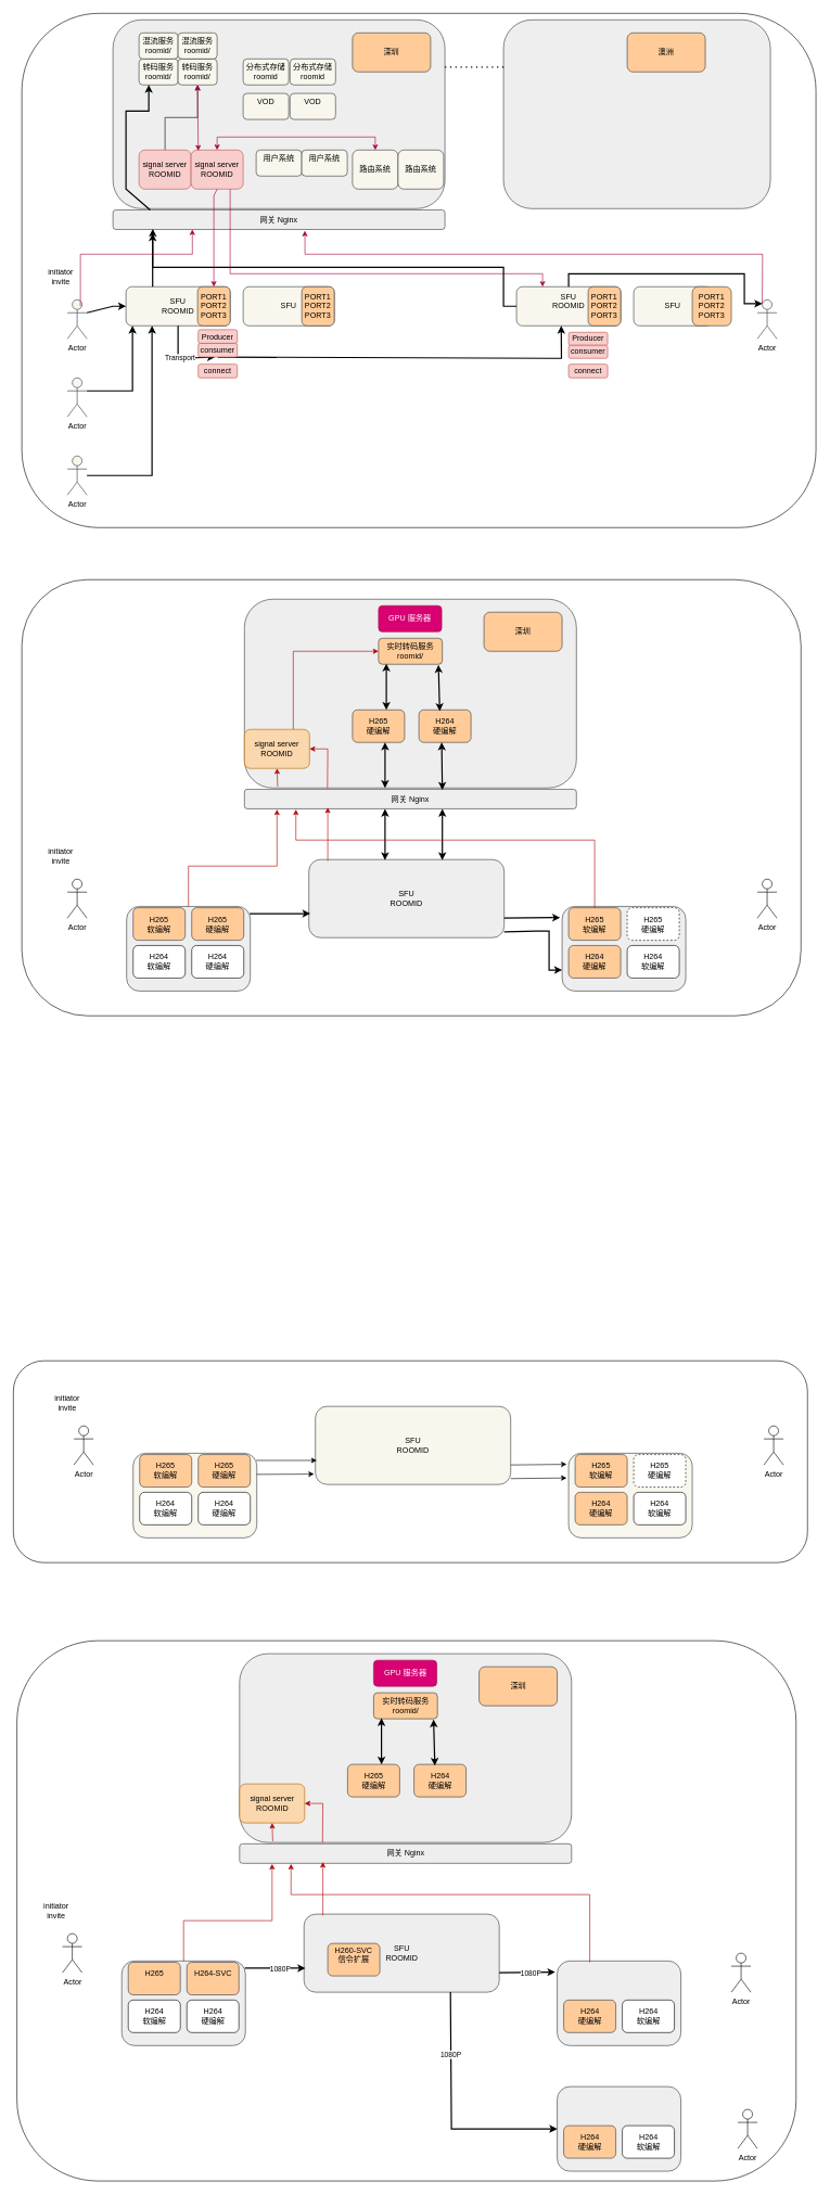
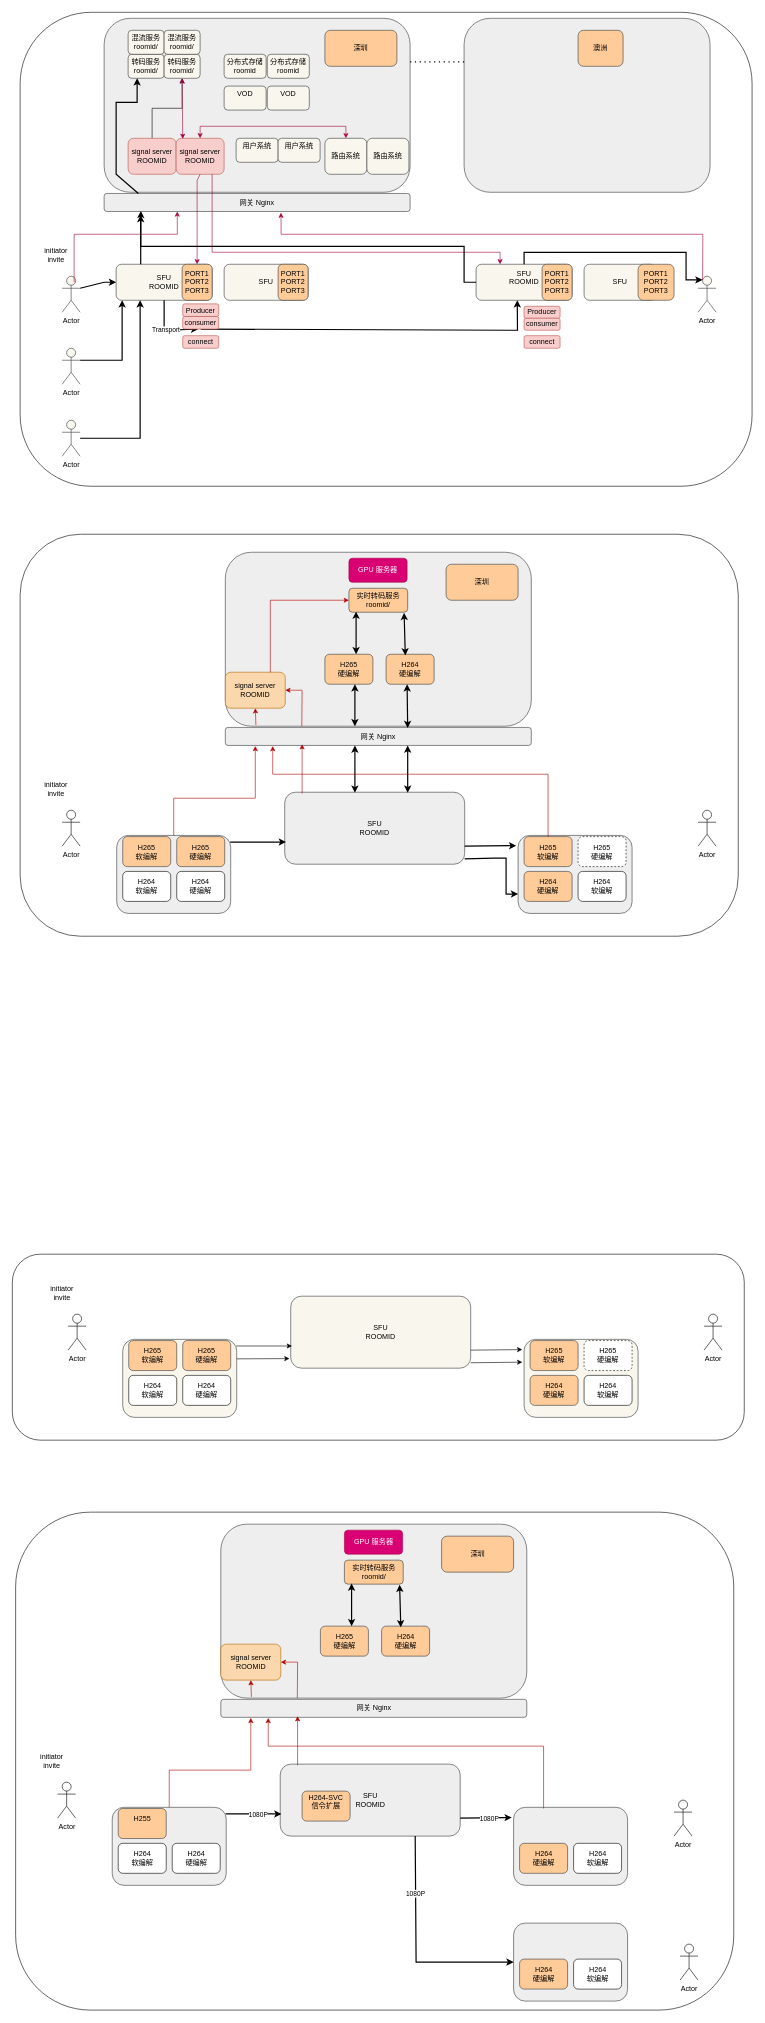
- <mxCell id="50" value="澳洲" style="rounded=1;whiteSpace=wrap;html=1;fillColor=#ffcc99;strokeColor=#36393d;" vertex="1" parent="1"><mxGeometry x="963" y="50" width="120" height="60" as="geometry" /></mxCell>
+ <mxCell id="50" value="澳洲" style="rounded=1;whiteSpace=wrap;html=1;fillColor=#ffcc99;strokeColor=#36393d;" vertex="1" parent="1"><mxGeometry x="963" y="50" width="75" height="60" as="geometry" /></mxCell>
- <mxCell id="148" value="H260-SVC&lt;div&gt;信令扩展&lt;br&gt;&lt;div&gt;&lt;br&gt;&lt;/div&gt;&lt;/div&gt;" style="rounded=1;whiteSpace=wrap;html=1;fillColor=#ffcc99;strokeColor=#36393d;" vertex="1" parent="1"><mxGeometry x="503" y="2985" width="80" height="50" as="geometry" /></mxCell>
+ <mxCell id="148" value="H264-SVC&lt;div&gt;信令扩展&lt;br&gt;&lt;div&gt;&lt;br&gt;&lt;/div&gt;&lt;/div&gt;" style="rounded=1;whiteSpace=wrap;html=1;fillColor=#ffcc99;strokeColor=#36393d;" vertex="1" parent="1"><mxGeometry x="503" y="2985" width="80" height="50" as="geometry" /></mxCell>
- <mxCell id="127" value="H265&lt;div&gt;&lt;br&gt;&lt;/div&gt;" style="rounded=1;whiteSpace=wrap;html=1;fillColor=#ffcc99;strokeColor=#36393d;" vertex="1" parent="1"><mxGeometry x="196.5" y="3014" width="80" height="50" as="geometry" /></mxCell>
+ <mxCell id="127" value="H255&lt;div&gt;&lt;br&gt;&lt;/div&gt;" style="rounded=1;whiteSpace=wrap;html=1;fillColor=#ffcc99;strokeColor=#36393d;" vertex="1" parent="1"><mxGeometry x="196.5" y="3014" width="80" height="50" as="geometry" /></mxCell>
- <mxCell id="129" value="H264-SVC&lt;div&gt;&lt;br&gt;&lt;/div&gt;" style="rounded=1;whiteSpace=wrap;html=1;fillColor=#ffcc99;strokeColor=#36393d;" vertex="1" parent="1"><mxGeometry x="286.5" y="3014" width="80" height="50" as="geometry" /></mxCell>
